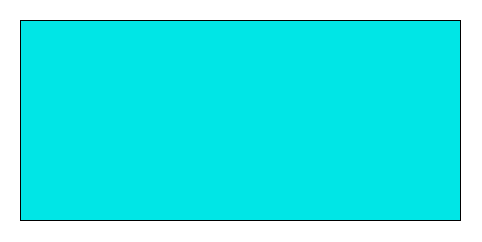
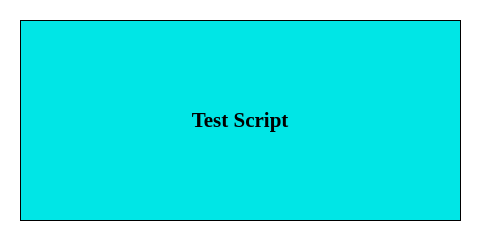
+ <mxCell id="3" value="&lt;font face=&quot;Tahoma&quot;&gt;&lt;span style=&quot;font-size: 21px&quot;&gt;&lt;b&gt;Test Script&lt;/b&gt;&lt;/span&gt;&lt;/font&gt;" style="text;html=1;strokeColor=none;fillColor=none;align=center;verticalAlign=middle;whiteSpace=wrap;rounded=0;" vertex="1" parent="1"><mxGeometry x="50" y="90" width="380" height="60" as="geometry" /></mxCell>
